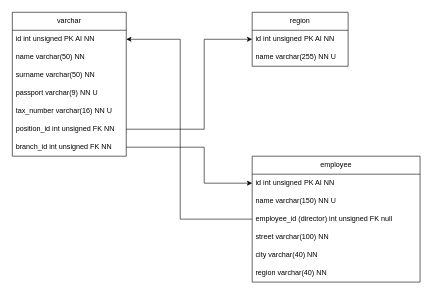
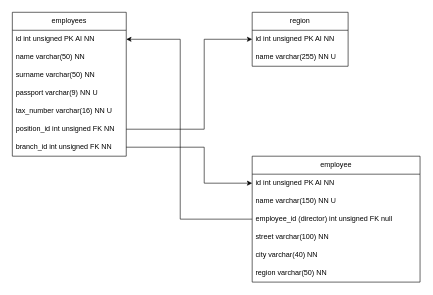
- <mxCell id="2" value="varchar" style="swimlane;fontStyle=0;childLayout=stackLayout;horizontal=1;startSize=30;horizontalStack=0;resizeParent=1;resizeParentMax=0;resizeLast=0;collapsible=1;marginBottom=0;whiteSpace=wrap;html=1;" vertex="1" parent="1"><mxGeometry x="20" y="20" width="190" height="240" as="geometry" /></mxCell>
+ <mxCell id="2" value="employees" style="swimlane;fontStyle=0;childLayout=stackLayout;horizontal=1;startSize=30;horizontalStack=0;resizeParent=1;resizeParentMax=0;resizeLast=0;collapsible=1;marginBottom=0;whiteSpace=wrap;html=1;" vertex="1" parent="1"><mxGeometry x="20" y="20" width="190" height="240" as="geometry" /></mxCell>
- <mxCell id="20" value="region varchar(40) NN" style="text;strokeColor=none;fillColor=none;align=left;verticalAlign=middle;spacingLeft=4;spacingRight=4;overflow=hidden;points=[[0,0.5],[1,0.5]];portConstraint=eastwest;rotatable=0;whiteSpace=wrap;html=1;" vertex="1" parent="14"><mxGeometry y="180" width="280" height="30" as="geometry" /></mxCell>
+ <mxCell id="20" value="region varchar(50) NN" style="text;strokeColor=none;fillColor=none;align=left;verticalAlign=middle;spacingLeft=4;spacingRight=4;overflow=hidden;points=[[0,0.5],[1,0.5]];portConstraint=eastwest;rotatable=0;whiteSpace=wrap;html=1;" vertex="1" parent="14"><mxGeometry y="180" width="280" height="30" as="geometry" /></mxCell>
